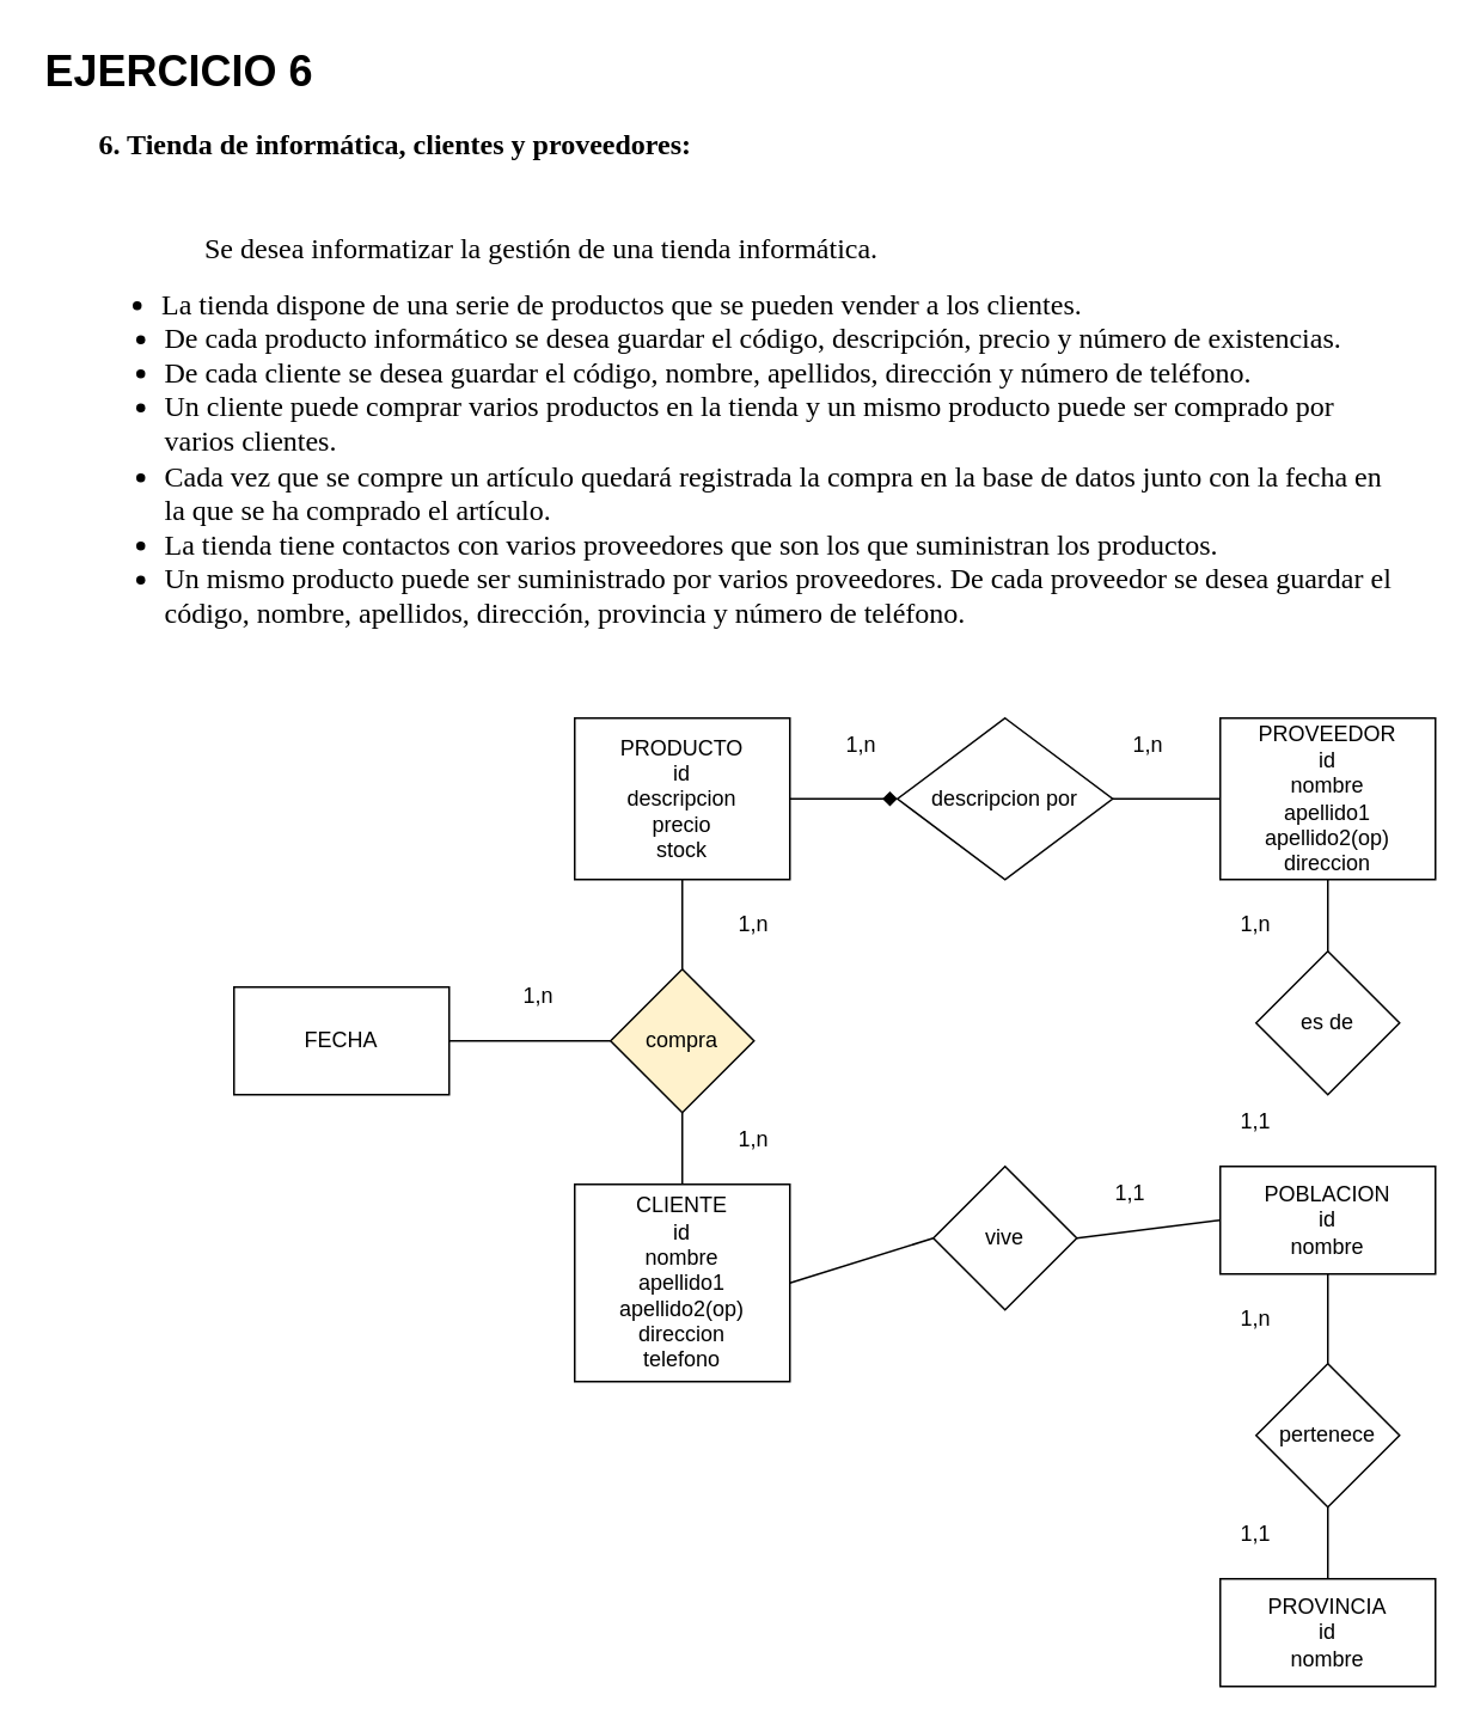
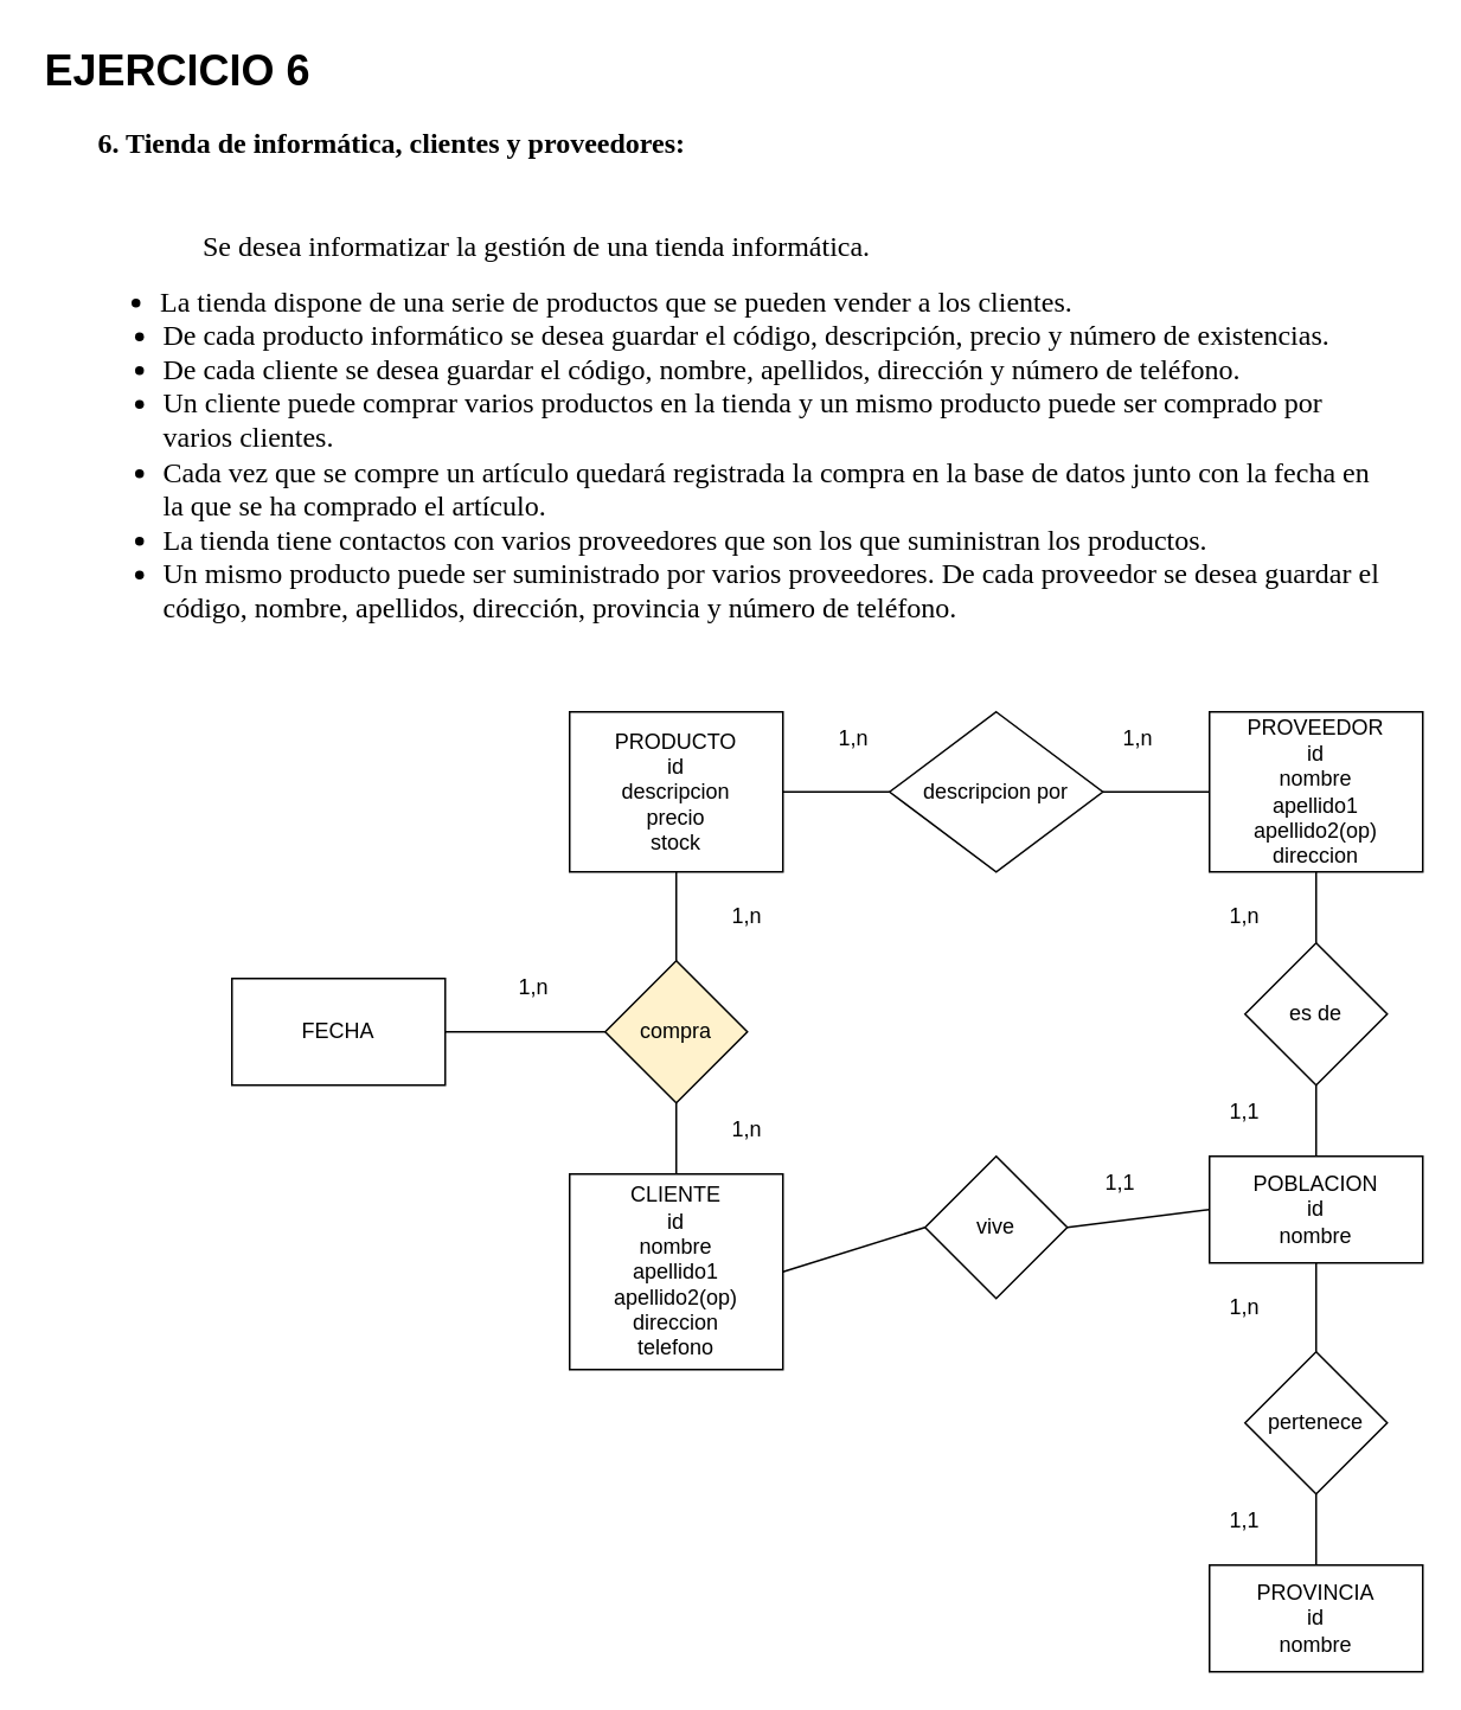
- <mxCell id="13" value="" style="endArrow=diamond;html=1;rounded=0;entryX=0;entryY=0.5;entryDx=0;entryDy=0;exitX=1;exitY=0.5;exitDx=0;exitDy=0;" edge="1" parent="1" source="3" target="12"><mxGeometry width="50" height="50" relative="1" as="geometry"><mxPoint x="440" y="445" as="sourcePoint" /><mxPoint x="680" y="445" as="targetPoint" /></mxGeometry></mxCell>
+ <mxCell id="13" value="" style="endArrow=none;html=1;rounded=0;entryX=0;entryY=0.5;entryDx=0;entryDy=0;exitX=1;exitY=0.5;exitDx=0;exitDy=0;" edge="1" parent="1" source="3" target="12"><mxGeometry width="50" height="50" relative="1" as="geometry"><mxPoint x="440" y="445" as="sourcePoint" /><mxPoint x="680" y="445" as="targetPoint" /></mxGeometry></mxCell>
+ <mxCell id="21" value="" style="endArrow=none;html=1;rounded=0;entryX=0.5;entryY=1;entryDx=0;entryDy=0;exitX=0.5;exitY=0;exitDx=0;exitDy=0;" edge="1" parent="1" source="16" target="20"><mxGeometry width="50" height="50" relative="1" as="geometry"><mxPoint x="740" y="630" as="sourcePoint" /><mxPoint x="740" y="490" as="targetPoint" /></mxGeometry></mxCell>
